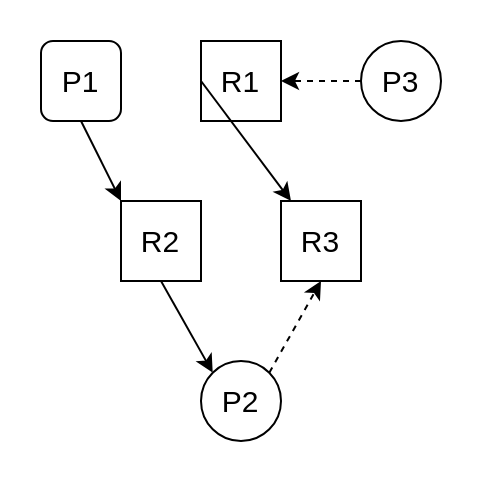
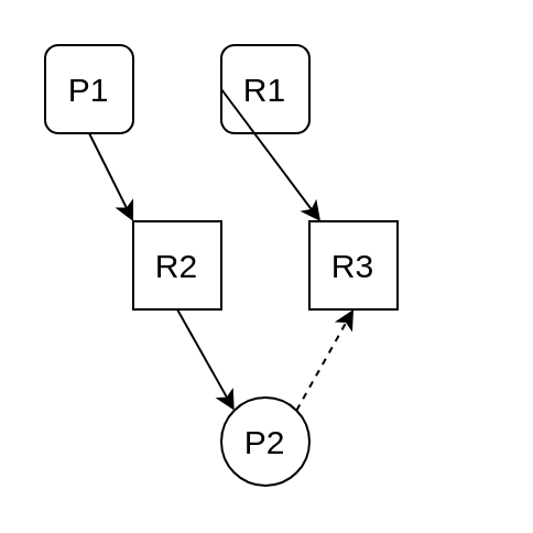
- <mxCell id="3" value="R1" style="whiteSpace=wrap;html=1;aspect=fixed;fontSize=15;" vertex="1" parent="1"><mxGeometry x="100" y="20" width="40" height="40" as="geometry" /></mxCell>
+ <mxCell id="3" value="R1" style="whiteSpace=wrap;html=1;aspect=fixed;fontSize=15;rounded=1;" vertex="1" parent="1"><mxGeometry x="100" y="20" width="40" height="40" as="geometry" /></mxCell>
- <mxCell id="11" value="" style="endArrow=classic;html=1;rounded=0;fontSize=15;dashed=1;entryX=1;entryY=0.5;entryDx=0;entryDy=0;exitX=0;exitY=0.5;exitDx=0;exitDy=0;" edge="1" parent="1" source="4" target="3"><mxGeometry width="50" height="50" relative="1" as="geometry"><mxPoint x="250" y="260" as="sourcePoint" /><mxPoint x="300" y="210" as="targetPoint" /></mxGeometry></mxCell>
- <mxCell id="4" value="P3" style="ellipse;whiteSpace=wrap;html=1;aspect=fixed;fontSize=15;" vertex="1" parent="1"><mxGeometry x="180" y="20" width="40" height="40" as="geometry" /></mxCell>
